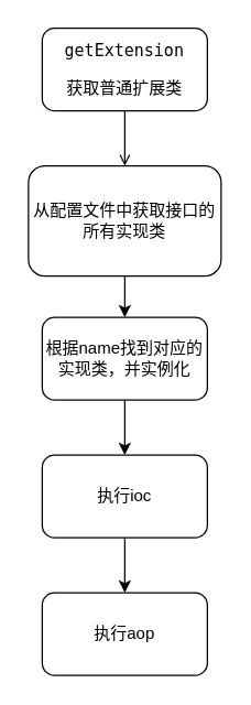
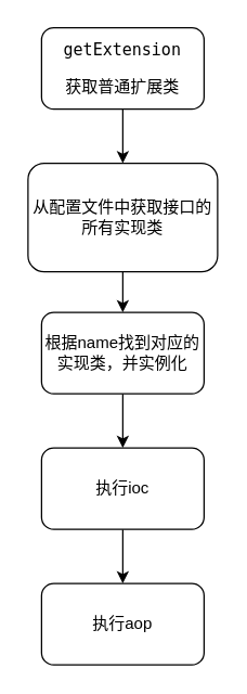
- <mxCell id="2" value="" style="edgeStyle=orthogonalEdgeStyle;rounded=0;orthogonalLoop=1;jettySize=auto;html=1;endArrow=open;" edge="1" parent="1" source="3" target="5"><mxGeometry relative="1" as="geometry" /></mxCell>
+ <mxCell id="2" value="" style="edgeStyle=orthogonalEdgeStyle;rounded=0;orthogonalLoop=1;jettySize=auto;html=1;" edge="1" parent="1" source="3" target="5"><mxGeometry relative="1" as="geometry" /></mxCell>
